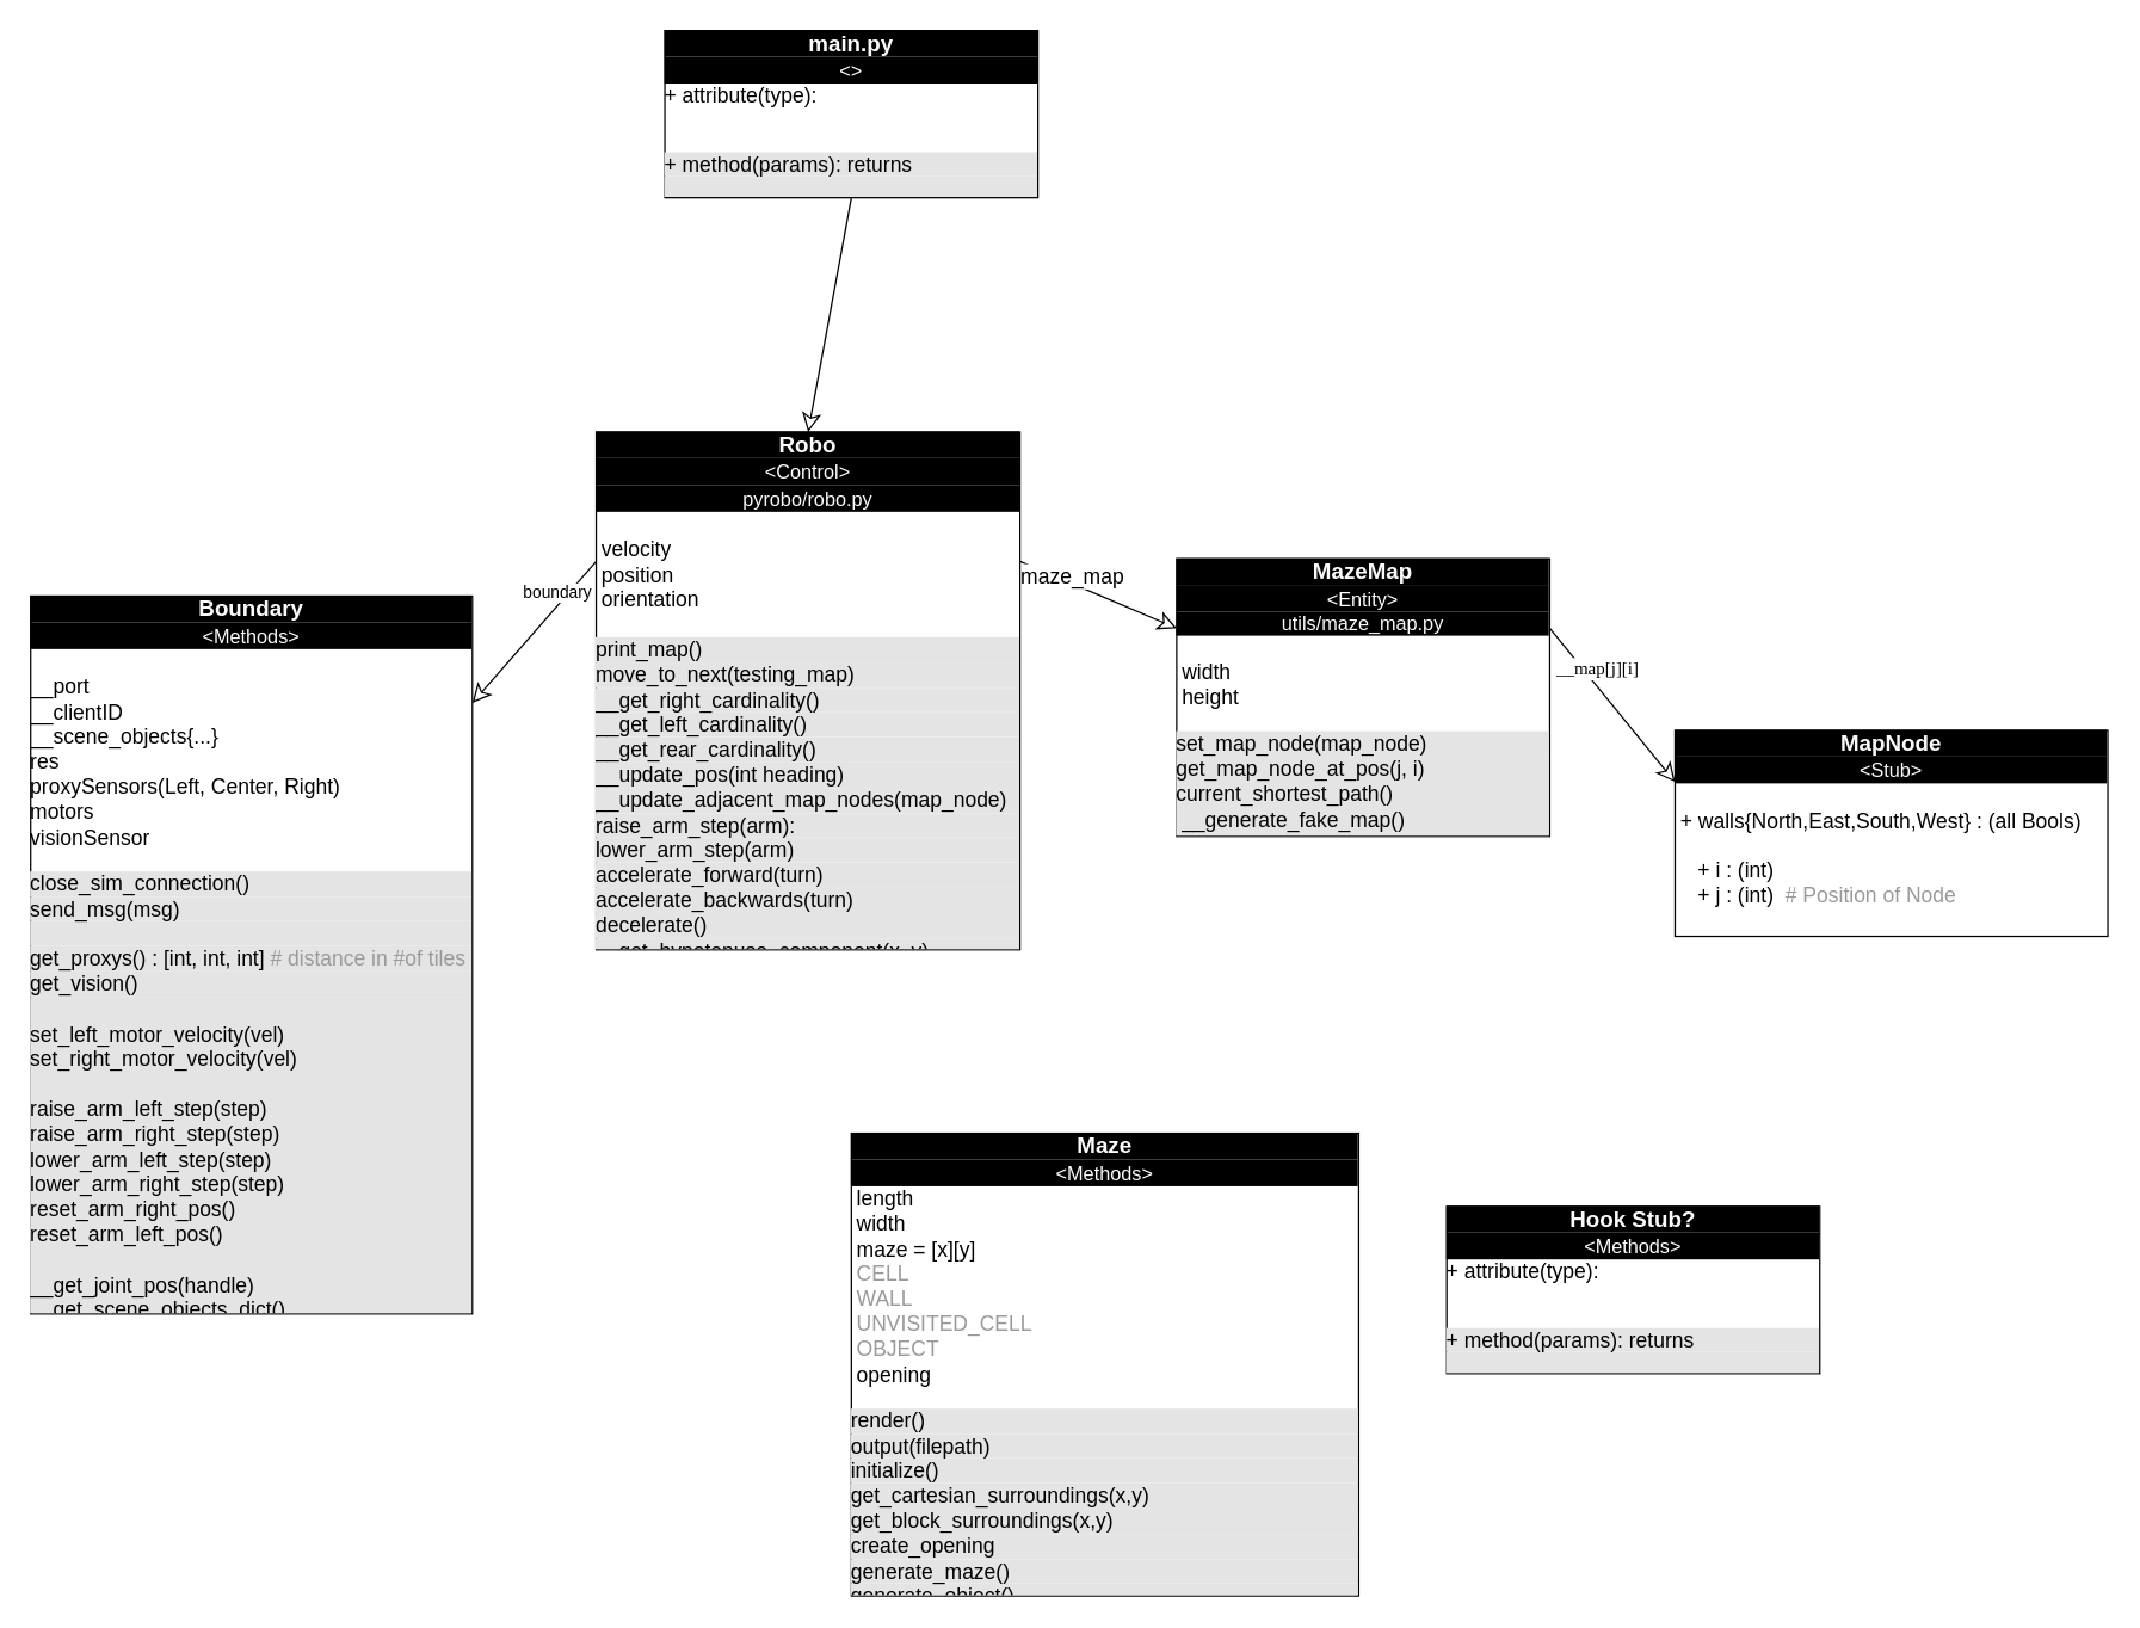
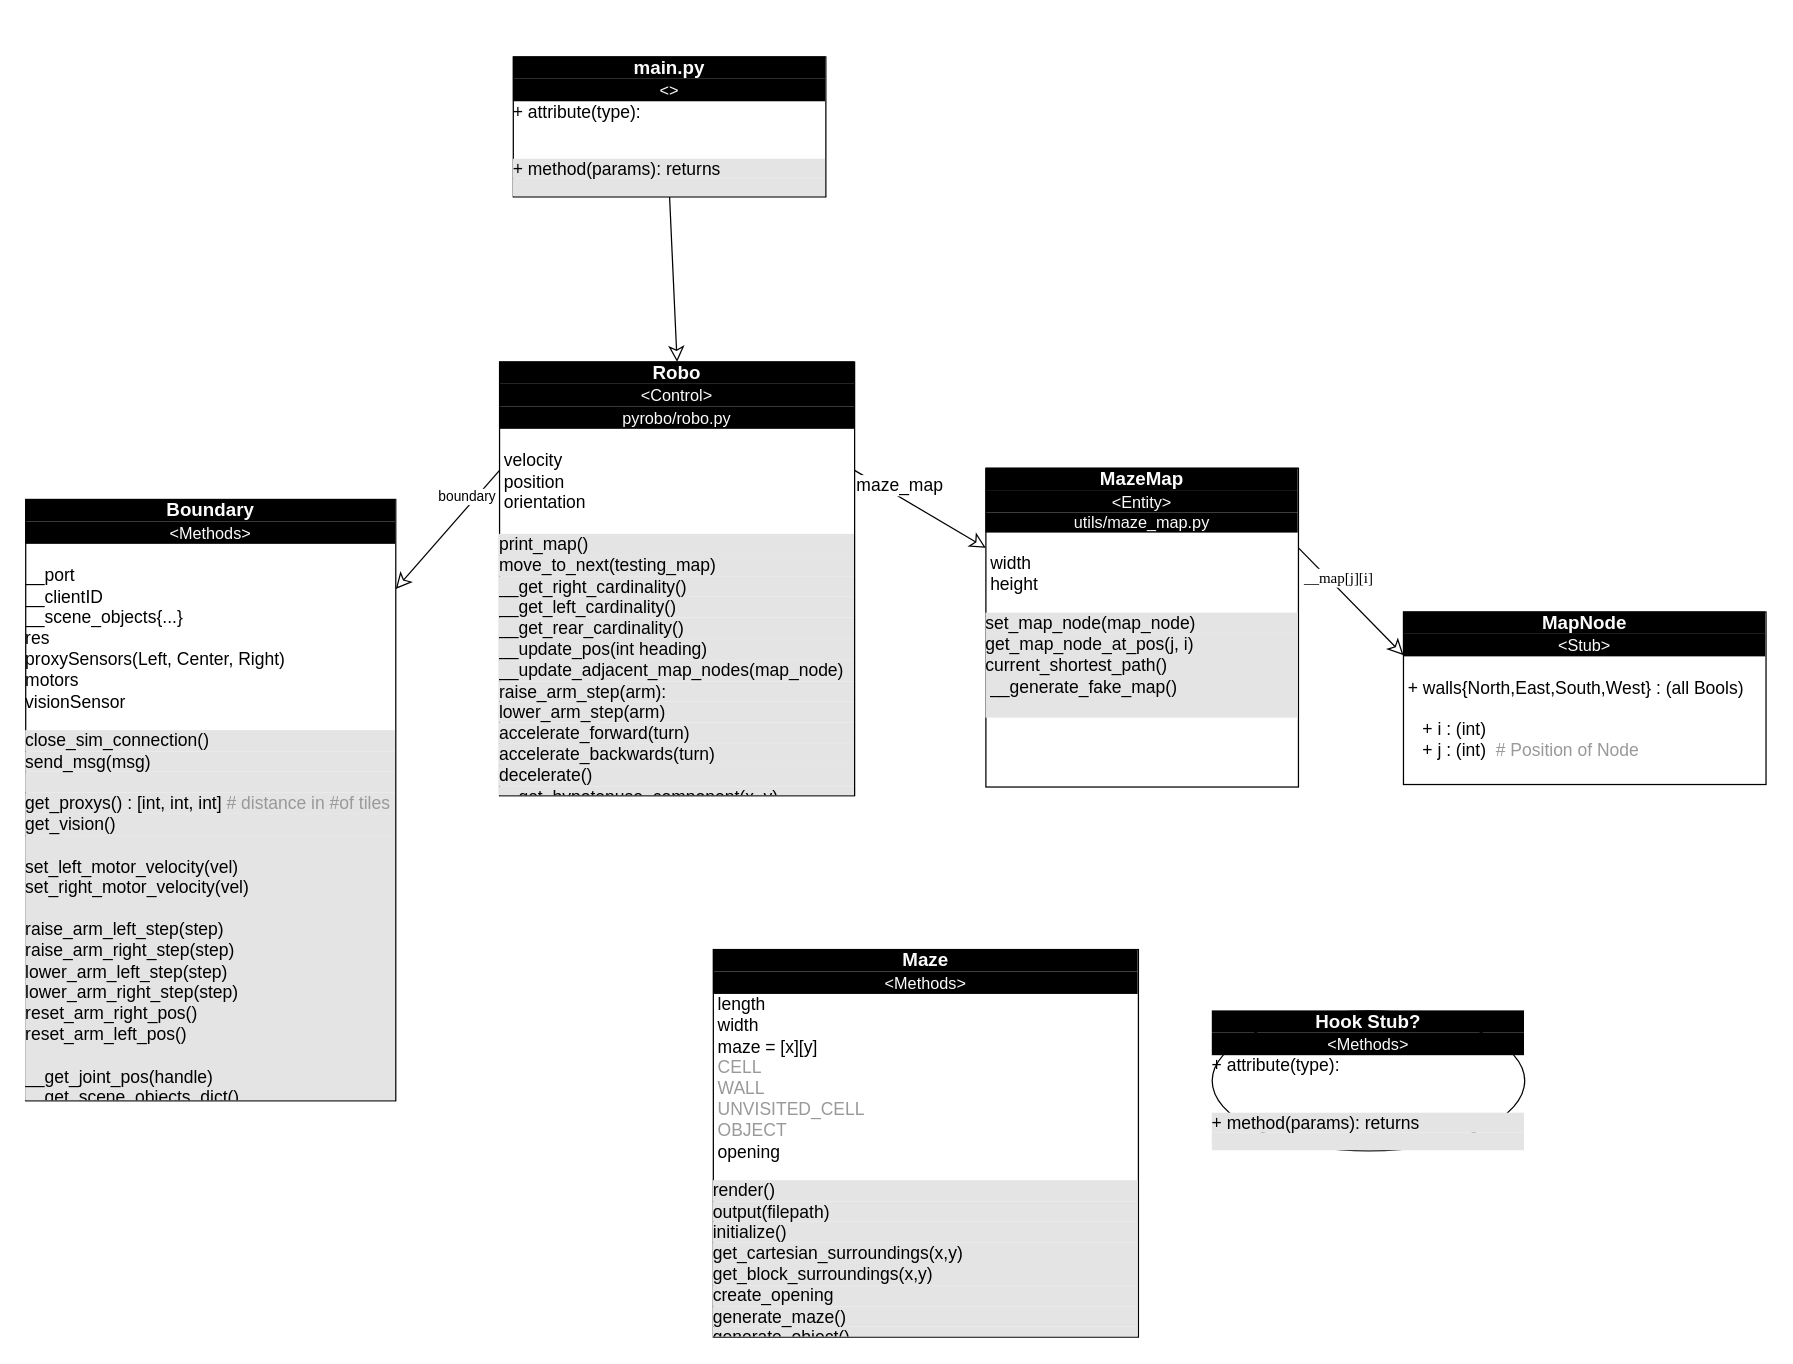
- <mxCell id="3" value="&lt;div style=&quot;text-align: center ; box-sizing: border-box ; width: 100% ; background: rgb(0 , 0 , 0) ; font-size: 15px&quot;&gt;&lt;font color=&quot;#fcfcfc&quot;&gt;&lt;b&gt;main.py&lt;/b&gt;&lt;/font&gt;&lt;/div&gt;&lt;div style=&quot;text-align: center ; box-sizing: border-box ; width: 100% ; background: rgb(0 , 0 , 0) ; font-size: 15px&quot;&gt;&lt;font color=&quot;#fcfcfc&quot; style=&quot;font-size: 13px&quot;&gt;&amp;lt;&amp;gt;&lt;/font&gt;&lt;/div&gt;&lt;div&gt;&lt;span style=&quot;font-size: 14px&quot;&gt;+ attribute(type):&amp;nbsp;&lt;/span&gt;&lt;/div&gt;&lt;div&gt;&lt;br&gt;&lt;/div&gt;&lt;div&gt;&lt;br&gt;&lt;/div&gt;&lt;div style=&quot;box-sizing: border-box ; width: 100% ; background: rgb(228 , 228 , 228) ; font-size: 14px&quot;&gt;+ method(params): returns&lt;/div&gt;&lt;div style=&quot;box-sizing: border-box ; width: 100% ; background: rgb(228 , 228 , 228) ; font-size: 14px&quot;&gt;&lt;br&gt;&lt;/div&gt;&lt;div&gt;&lt;/div&gt;&lt;div&gt;&lt;/div&gt;" style="verticalAlign=top;align=left;overflow=fill;html=1;fillColor=none;" parent="1" vertex="1"><mxGeometry x="445" y="20" width="250" height="112" as="geometry" /></mxCell>
+ <mxCell id="3" value="&lt;div style=&quot;text-align: center ; box-sizing: border-box ; width: 100% ; background: rgb(0 , 0 , 0) ; font-size: 15px&quot;&gt;&lt;font color=&quot;#fcfcfc&quot;&gt;&lt;b&gt;main.py&lt;/b&gt;&lt;/font&gt;&lt;/div&gt;&lt;div style=&quot;text-align: center ; box-sizing: border-box ; width: 100% ; background: rgb(0 , 0 , 0) ; font-size: 15px&quot;&gt;&lt;font color=&quot;#fcfcfc&quot; style=&quot;font-size: 13px&quot;&gt;&amp;lt;&amp;gt;&lt;/font&gt;&lt;/div&gt;&lt;div&gt;&lt;span style=&quot;font-size: 14px&quot;&gt;+ attribute(type):&amp;nbsp;&lt;/span&gt;&lt;/div&gt;&lt;div&gt;&lt;br&gt;&lt;/div&gt;&lt;div&gt;&lt;br&gt;&lt;/div&gt;&lt;div style=&quot;box-sizing: border-box ; width: 100% ; background: rgb(228 , 228 , 228) ; font-size: 14px&quot;&gt;+ method(params): returns&lt;/div&gt;&lt;div style=&quot;box-sizing: border-box ; width: 100% ; background: rgb(228 , 228 , 228) ; font-size: 14px&quot;&gt;&lt;br&gt;&lt;/div&gt;&lt;div&gt;&lt;/div&gt;&lt;div&gt;&lt;/div&gt;" style="verticalAlign=top;align=left;overflow=fill;html=1;fillColor=none;" parent="1" vertex="1"><mxGeometry x="410" y="45" width="250" height="112" as="geometry" /></mxCell>
- <mxCell id="11" value="&lt;div style=&quot;text-align: center ; box-sizing: border-box ; width: 100% ; background: rgb(0 , 0 , 0) ; font-size: 15px&quot;&gt;&lt;font color=&quot;#fcfcfc&quot;&gt;&lt;b&gt;MazeMap&lt;/b&gt;&lt;/font&gt;&lt;/div&gt;&lt;div style=&quot;text-align: center ; box-sizing: border-box ; width: 100% ; background: rgb(0 , 0 , 0) ; font-size: 15px&quot;&gt;&lt;font color=&quot;#fcfcfc&quot; style=&quot;font-size: 13px&quot;&gt;&amp;lt;Entity&amp;gt;&lt;/font&gt;&lt;/div&gt;&lt;div style=&quot;text-align: center ; box-sizing: border-box ; width: 100% ; background: rgb(0 , 0 , 0)&quot;&gt;&lt;font color=&quot;#fcfcfc&quot;&gt;&lt;span style=&quot;font-size: 13px&quot;&gt;utils/maze_map.py&lt;/span&gt;&lt;/font&gt;&lt;/div&gt;&lt;div&gt;&lt;span style=&quot;font-size: 14px&quot;&gt;&lt;br&gt;&lt;/span&gt;&lt;/div&gt;&lt;div&gt;&lt;span style=&quot;font-size: 14px&quot;&gt;&amp;nbsp;width&lt;/span&gt;&lt;/div&gt;&lt;div&gt;&lt;span style=&quot;font-size: 14px&quot;&gt;&amp;nbsp;height&lt;/span&gt;&lt;/div&gt;&lt;div&gt;&lt;br&gt;&lt;/div&gt;&lt;div style=&quot;box-sizing: border-box ; width: 100% ; background: rgb(228 , 228 , 228)&quot;&gt;&lt;span style=&quot;font-size: 14px&quot;&gt;set_map_node(map_node)&lt;/span&gt;&lt;br&gt;&lt;/div&gt;&lt;div style=&quot;box-sizing: border-box ; width: 100% ; background: rgb(228 , 228 , 228)&quot;&gt;&lt;div style=&quot;box-sizing: border-box ; width: 100%&quot;&gt;&lt;span style=&quot;font-size: 14px&quot;&gt;get_map_node_at_pos(j, i)&lt;/span&gt;&lt;/div&gt;&lt;div style=&quot;box-sizing: border-box ; width: 100%&quot;&gt;&lt;span style=&quot;font-size: 14px&quot;&gt;current_shortest_path()&lt;/span&gt;&lt;br&gt;&lt;/div&gt;&lt;div style=&quot;box-sizing: border-box ; width: 100%&quot;&gt;&lt;span style=&quot;font-size: 14px&quot;&gt;&amp;nbsp;__generate_fake_map()&lt;/span&gt;&lt;br&gt;&lt;/div&gt;&lt;div style=&quot;box-sizing: border-box ; width: 100%&quot;&gt;&lt;span style=&quot;font-size: 14px&quot;&gt;&lt;br&gt;&lt;/span&gt;&lt;/div&gt;&lt;/div&gt;&lt;div&gt;&lt;/div&gt;&lt;div&gt;&lt;/div&gt;" style="verticalAlign=top;align=left;overflow=fill;html=1;fillColor=none;" parent="1" vertex="1"><mxGeometry x="788" y="374" width="250" height="186" as="geometry" /></mxCell>
+ <mxCell id="11" value="&lt;div style=&quot;text-align: center ; box-sizing: border-box ; width: 100% ; background: rgb(0 , 0 , 0) ; font-size: 15px&quot;&gt;&lt;font color=&quot;#fcfcfc&quot;&gt;&lt;b&gt;MazeMap&lt;/b&gt;&lt;/font&gt;&lt;/div&gt;&lt;div style=&quot;text-align: center ; box-sizing: border-box ; width: 100% ; background: rgb(0 , 0 , 0) ; font-size: 15px&quot;&gt;&lt;font color=&quot;#fcfcfc&quot; style=&quot;font-size: 13px&quot;&gt;&amp;lt;Entity&amp;gt;&lt;/font&gt;&lt;/div&gt;&lt;div style=&quot;text-align: center ; box-sizing: border-box ; width: 100% ; background: rgb(0 , 0 , 0)&quot;&gt;&lt;font color=&quot;#fcfcfc&quot;&gt;&lt;span style=&quot;font-size: 13px&quot;&gt;utils/maze_map.py&lt;/span&gt;&lt;/font&gt;&lt;/div&gt;&lt;div&gt;&lt;span style=&quot;font-size: 14px&quot;&gt;&lt;br&gt;&lt;/span&gt;&lt;/div&gt;&lt;div&gt;&lt;span style=&quot;font-size: 14px&quot;&gt;&amp;nbsp;width&lt;/span&gt;&lt;/div&gt;&lt;div&gt;&lt;span style=&quot;font-size: 14px&quot;&gt;&amp;nbsp;height&lt;/span&gt;&lt;/div&gt;&lt;div&gt;&lt;br&gt;&lt;/div&gt;&lt;div style=&quot;box-sizing: border-box ; width: 100% ; background: rgb(228 , 228 , 228)&quot;&gt;&lt;span style=&quot;font-size: 14px&quot;&gt;set_map_node(map_node)&lt;/span&gt;&lt;br&gt;&lt;/div&gt;&lt;div style=&quot;box-sizing: border-box ; width: 100% ; background: rgb(228 , 228 , 228)&quot;&gt;&lt;div style=&quot;box-sizing: border-box ; width: 100%&quot;&gt;&lt;span style=&quot;font-size: 14px&quot;&gt;get_map_node_at_pos(j, i)&lt;/span&gt;&lt;/div&gt;&lt;div style=&quot;box-sizing: border-box ; width: 100%&quot;&gt;&lt;span style=&quot;font-size: 14px&quot;&gt;current_shortest_path()&lt;/span&gt;&lt;br&gt;&lt;/div&gt;&lt;div style=&quot;box-sizing: border-box ; width: 100%&quot;&gt;&lt;span style=&quot;font-size: 14px&quot;&gt;&amp;nbsp;__generate_fake_map()&lt;/span&gt;&lt;br&gt;&lt;/div&gt;&lt;div style=&quot;box-sizing: border-box ; width: 100%&quot;&gt;&lt;span style=&quot;font-size: 14px&quot;&gt;&lt;br&gt;&lt;/span&gt;&lt;/div&gt;&lt;/div&gt;&lt;div&gt;&lt;/div&gt;&lt;div&gt;&lt;/div&gt;" style="verticalAlign=top;align=left;overflow=fill;html=1;fillColor=none;" parent="1" vertex="1"><mxGeometry x="788" y="374" width="250" height="255" as="geometry" /></mxCell>
- <mxCell id="15" value="&lt;div style=&quot;text-align: center ; box-sizing: border-box ; width: 100% ; background: rgb(0 , 0 , 0) ; font-size: 15px&quot;&gt;&lt;font color=&quot;#fcfcfc&quot;&gt;&lt;b&gt;Hook Stub?&lt;/b&gt;&lt;/font&gt;&lt;/div&gt;&lt;div style=&quot;text-align: center ; box-sizing: border-box ; width: 100% ; background: rgb(0 , 0 , 0) ; font-size: 15px&quot;&gt;&lt;font color=&quot;#fcfcfc&quot; style=&quot;font-size: 13px&quot;&gt;&amp;lt;Methods&amp;gt;&lt;/font&gt;&lt;/div&gt;&lt;div&gt;&lt;span style=&quot;font-size: 14px&quot;&gt;+ attribute(type):&amp;nbsp;&lt;/span&gt;&lt;/div&gt;&lt;div&gt;&lt;br&gt;&lt;/div&gt;&lt;div&gt;&lt;br&gt;&lt;/div&gt;&lt;div style=&quot;box-sizing: border-box ; width: 100% ; background: rgb(228 , 228 , 228) ; font-size: 14px&quot;&gt;+ method(params): returns&lt;/div&gt;&lt;div style=&quot;box-sizing: border-box ; width: 100% ; background: rgb(228 , 228 , 228) ; font-size: 14px&quot;&gt;&lt;br&gt;&lt;/div&gt;&lt;div&gt;&lt;/div&gt;&lt;div&gt;&lt;/div&gt;" style="verticalAlign=top;align=left;overflow=fill;html=1;fillColor=none;fontSize=12;" parent="1" vertex="1"><mxGeometry x="969" y="808" width="250" height="112" as="geometry" /></mxCell>
+ <mxCell id="15" value="&lt;div style=&quot;text-align: center ; box-sizing: border-box ; width: 100% ; background: rgb(0 , 0 , 0) ; font-size: 15px&quot;&gt;&lt;font color=&quot;#fcfcfc&quot;&gt;&lt;b&gt;Hook Stub?&lt;/b&gt;&lt;/font&gt;&lt;/div&gt;&lt;div style=&quot;text-align: center ; box-sizing: border-box ; width: 100% ; background: rgb(0 , 0 , 0) ; font-size: 15px&quot;&gt;&lt;font color=&quot;#fcfcfc&quot; style=&quot;font-size: 13px&quot;&gt;&amp;lt;Methods&amp;gt;&lt;/font&gt;&lt;/div&gt;&lt;div&gt;&lt;span style=&quot;font-size: 14px&quot;&gt;+ attribute(type):&amp;nbsp;&lt;/span&gt;&lt;/div&gt;&lt;div&gt;&lt;br&gt;&lt;/div&gt;&lt;div&gt;&lt;br&gt;&lt;/div&gt;&lt;div style=&quot;box-sizing: border-box ; width: 100% ; background: rgb(228 , 228 , 228) ; font-size: 14px&quot;&gt;+ method(params): returns&lt;/div&gt;&lt;div style=&quot;box-sizing: border-box ; width: 100% ; background: rgb(228 , 228 , 228) ; font-size: 14px&quot;&gt;&lt;br&gt;&lt;/div&gt;&lt;div&gt;&lt;/div&gt;&lt;div&gt;&lt;/div&gt;" style="ellipse;verticalAlign=top;align=left;overflow=fill;html=1;fillColor=none;fontSize=12;" parent="1" vertex="1"><mxGeometry x="969" y="808" width="250" height="112" as="geometry" /></mxCell>
